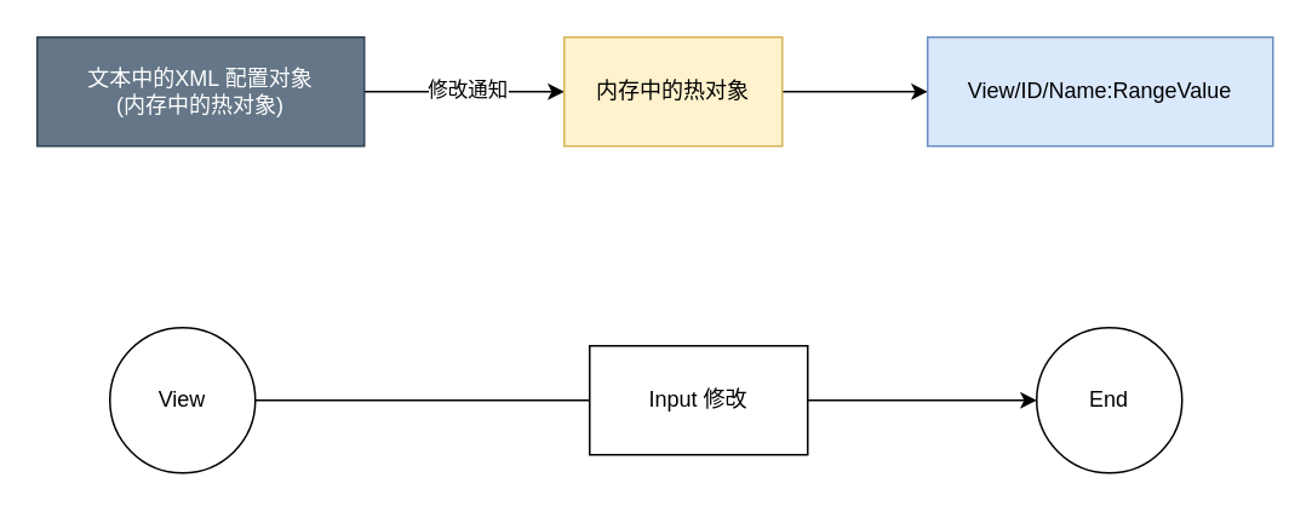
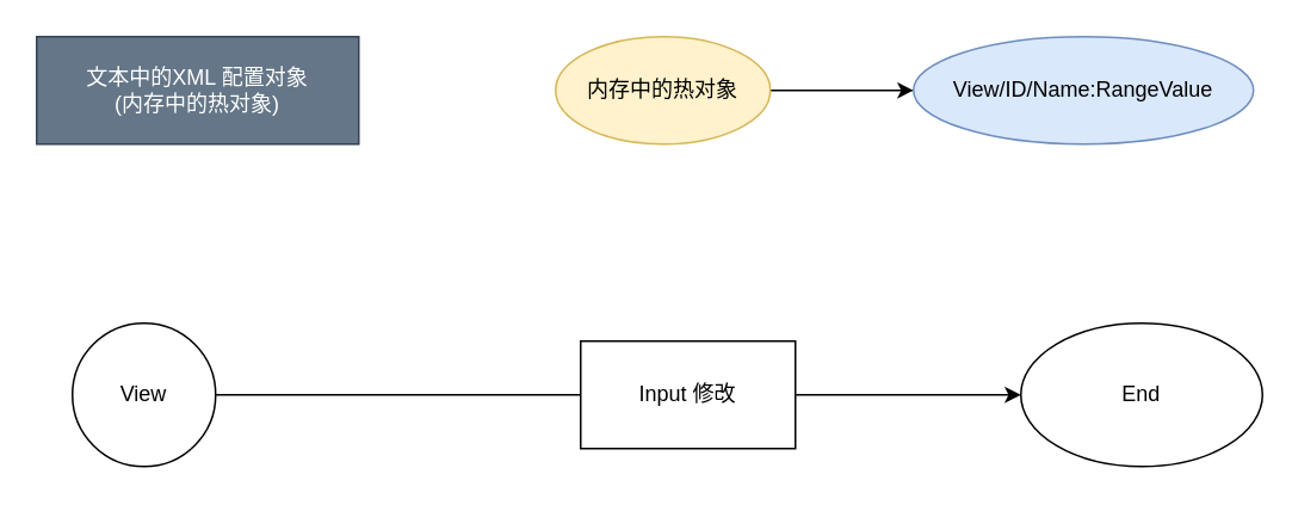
- <mxCell id="2" value="" style="edgeStyle=orthogonalEdgeStyle;rounded=0;orthogonalLoop=1;jettySize=auto;html=1;" edge="1" parent="1" source="4" target="6"><mxGeometry relative="1" as="geometry" /></mxCell>
- <mxCell id="3" value="修改通知" style="edgeLabel;html=1;align=center;verticalAlign=middle;resizable=0;points=[];" vertex="1" connectable="0" parent="2"><mxGeometry x="0.025" y="2" relative="1" as="geometry"><mxPoint as="offset" /></mxGeometry></mxCell>
- <mxCell id="6" value="内存中的热对象" style="rounded=0;whiteSpace=wrap;html=1;fillColor=#fff2cc;strokeColor=#d6b656;" vertex="1" parent="1"><mxGeometry x="310" y="20" width="120" height="60" as="geometry" /></mxCell>
+ <mxCell id="6" value="内存中的热对象" style="ellipse;whiteSpace=wrap;html=1;fillColor=#fff2cc;strokeColor=#d6b656;" vertex="1" parent="1"><mxGeometry x="310" y="20" width="120" height="60" as="geometry" /></mxCell>
- <mxCell id="7" value="View/ID/Name:RangeValue&lt;br&gt;" style="whiteSpace=wrap;html=1;rounded=0;fillColor=#dae8fc;strokeColor=#6c8ebf;" vertex="1" parent="1"><mxGeometry x="510" y="20" width="190" height="60" as="geometry" /></mxCell>
+ <mxCell id="7" value="View/ID/Name:RangeValue&lt;br&gt;" style="ellipse;whiteSpace=wrap;html=1;fillColor=#dae8fc;strokeColor=#6c8ebf;" vertex="1" parent="1"><mxGeometry x="510" y="20" width="190" height="60" as="geometry" /></mxCell>
- <mxCell id="9" value="View" style="ellipse;whiteSpace=wrap;html=1;aspect=fixed;" vertex="1" parent="1"><mxGeometry x="60" y="180" width="80" height="80" as="geometry" /></mxCell>
+ <mxCell id="9" value="View" style="ellipse;whiteSpace=wrap;html=1;aspect=fixed;" vertex="1" parent="1"><mxGeometry x="40" y="180" width="80" height="80" as="geometry" /></mxCell>
- <mxCell id="12" value="End" style="ellipse;whiteSpace=wrap;html=1;" vertex="1" parent="1"><mxGeometry x="570" y="180" width="80" height="80" as="geometry" /></mxCell>
+ <mxCell id="12" value="End" style="ellipse;whiteSpace=wrap;html=1;" vertex="1" parent="1"><mxGeometry x="570" y="180" width="135" height="80" as="geometry" /></mxCell>
